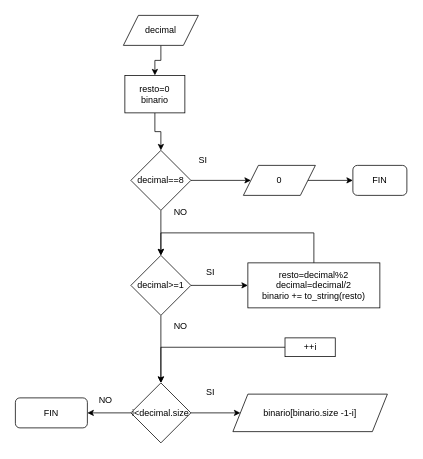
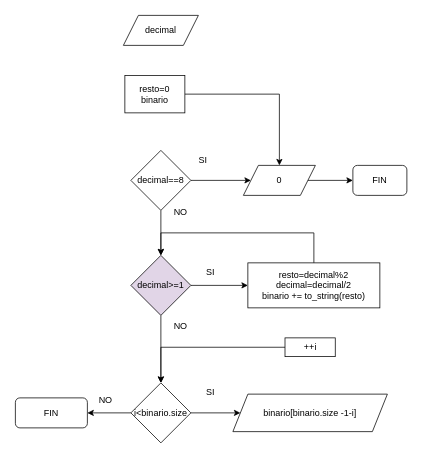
- <mxCell id="2" value="" style="edgeStyle=orthogonalEdgeStyle;rounded=0;orthogonalLoop=1;jettySize=auto;html=1;" edge="1" parent="1" source="3" target="5"><mxGeometry relative="1" as="geometry" /></mxCell>
- <mxCell id="4" value="" style="edgeStyle=orthogonalEdgeStyle;rounded=0;orthogonalLoop=1;jettySize=auto;html=1;" edge="1" parent="1" source="5" target="8"><mxGeometry relative="1" as="geometry" /></mxCell>
+ <mxCell id="4" value="" style="edgeStyle=orthogonalEdgeStyle;rounded=0;orthogonalLoop=1;jettySize=auto;html=1;" edge="1" parent="1" source="5" target="10"><mxGeometry relative="1" as="geometry" /></mxCell>
- <mxCell id="14" value="decimal&amp;gt;=1" style="rhombus;whiteSpace=wrap;html=1;" vertex="1" parent="1"><mxGeometry x="174" y="340" width="80" height="80" as="geometry" /></mxCell>
+ <mxCell id="14" value="decimal&amp;gt;=1" style="rhombus;whiteSpace=wrap;html=1;fillColor=#e1d5e7;" vertex="1" parent="1"><mxGeometry x="174" y="340" width="80" height="80" as="geometry" /></mxCell>
- <mxCell id="19" value="i&amp;lt;decimal.size" style="rhombus;whiteSpace=wrap;html=1;" vertex="1" parent="1"><mxGeometry x="174" y="510" width="80" height="80" as="geometry" /></mxCell>
+ <mxCell id="19" value="i&amp;lt;binario.size" style="rhombus;whiteSpace=wrap;html=1;" vertex="1" parent="1"><mxGeometry x="174" y="510" width="80" height="80" as="geometry" /></mxCell>
